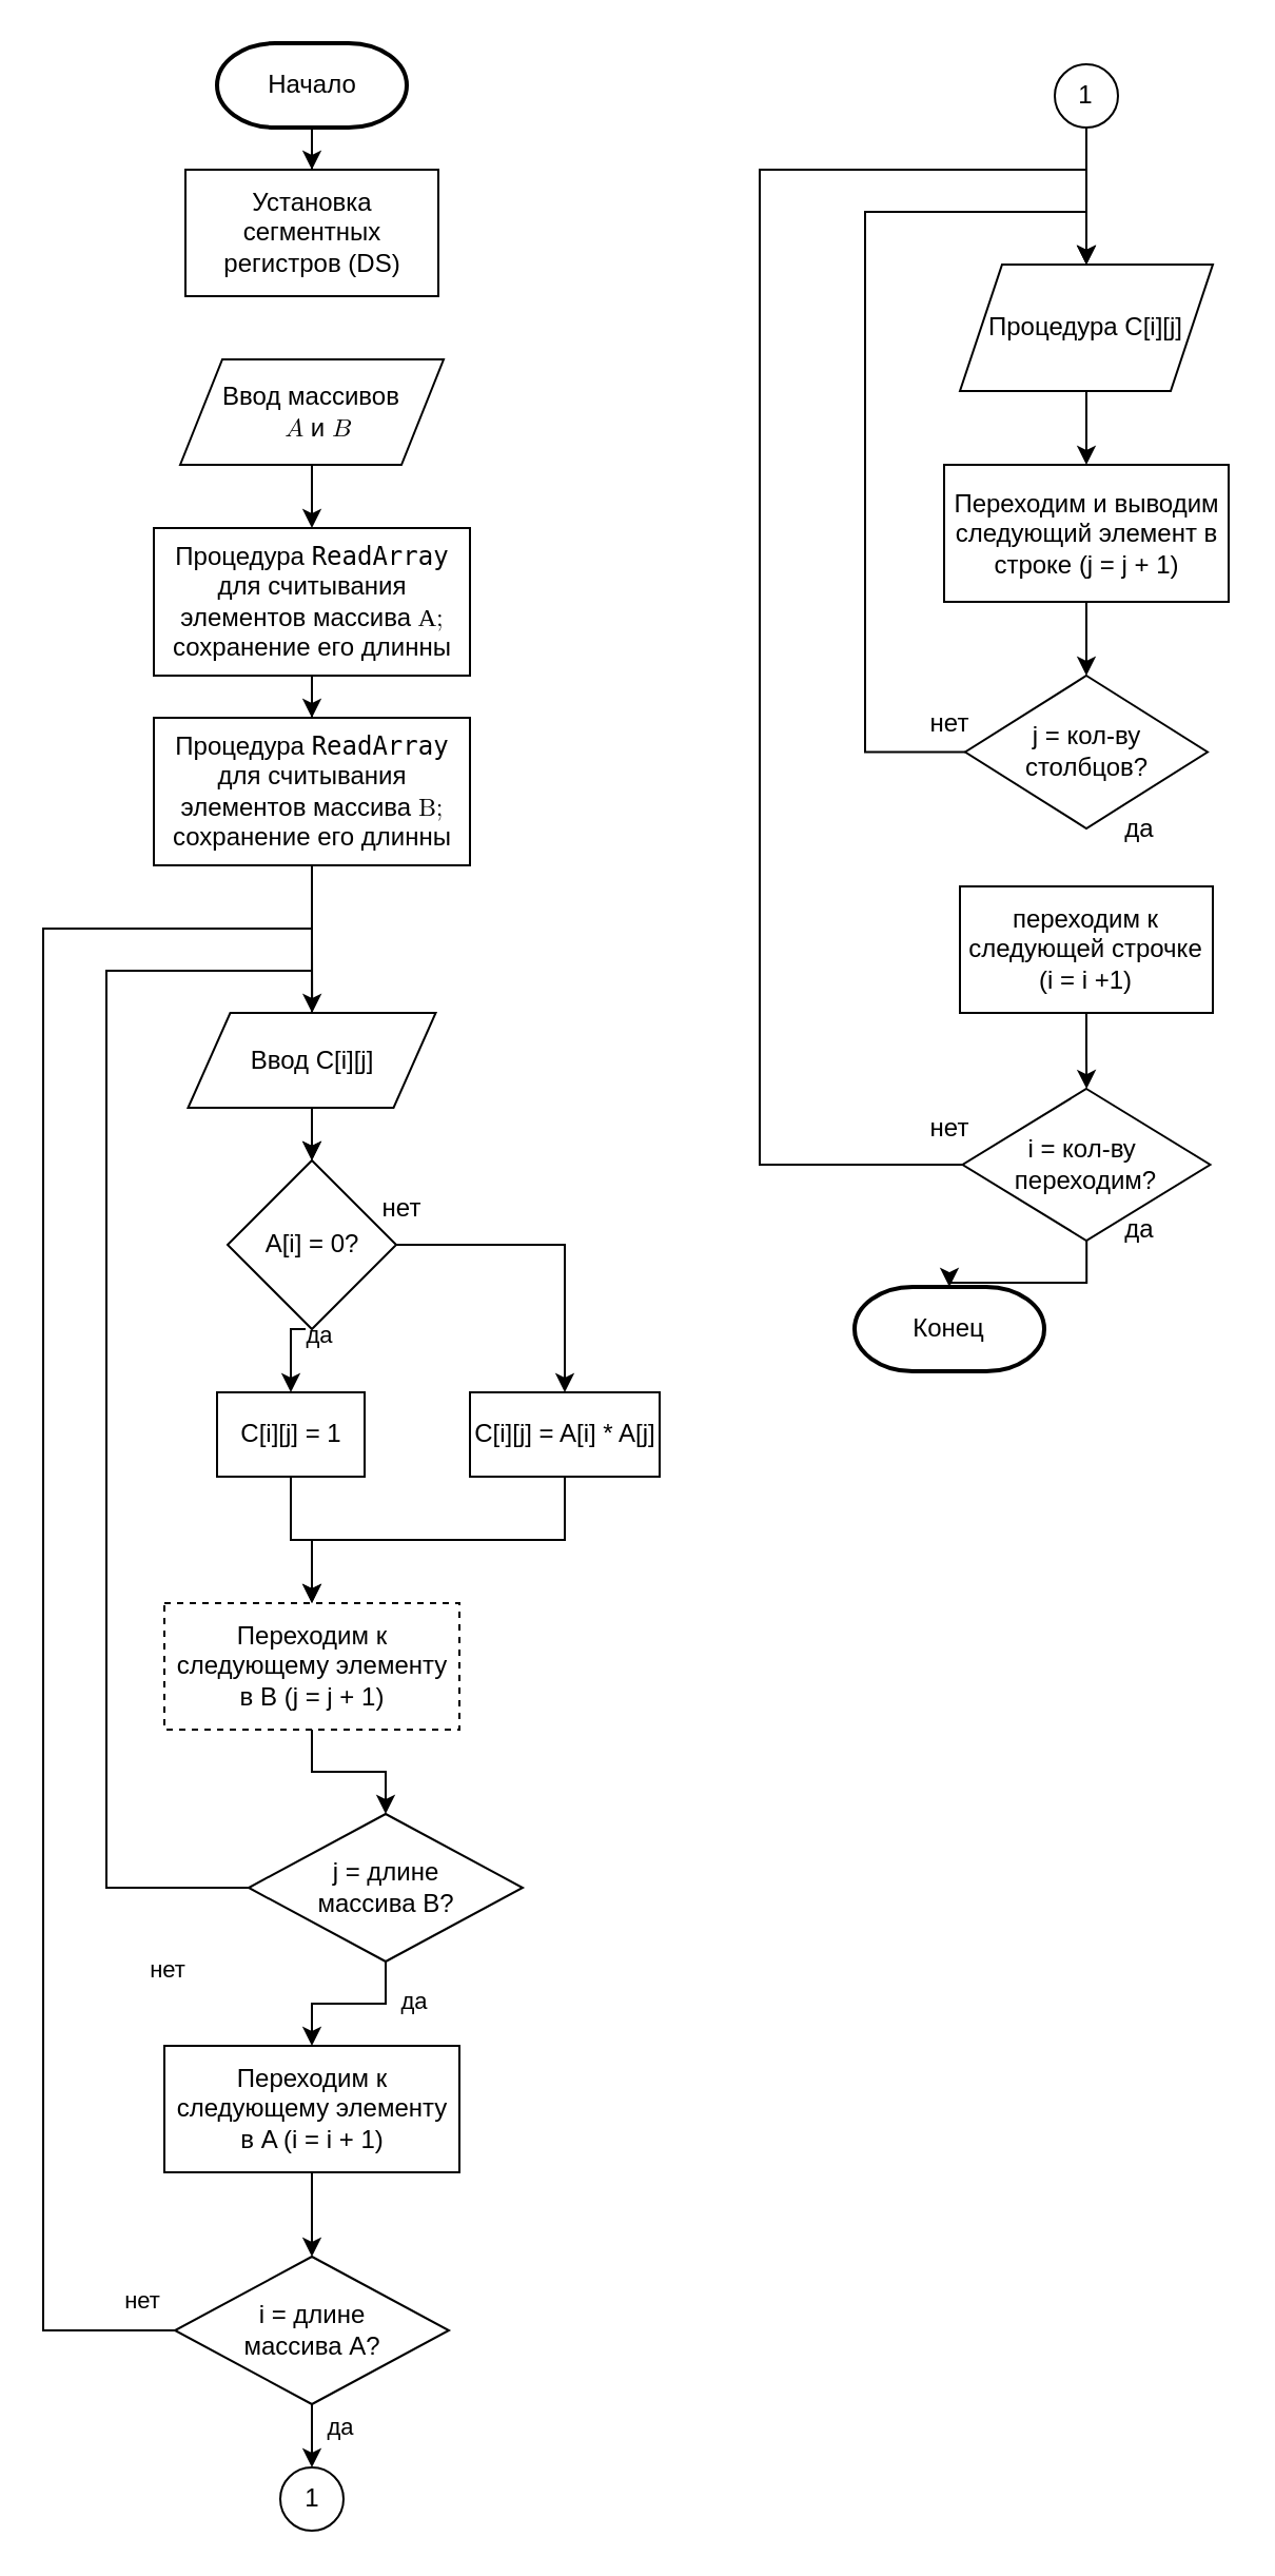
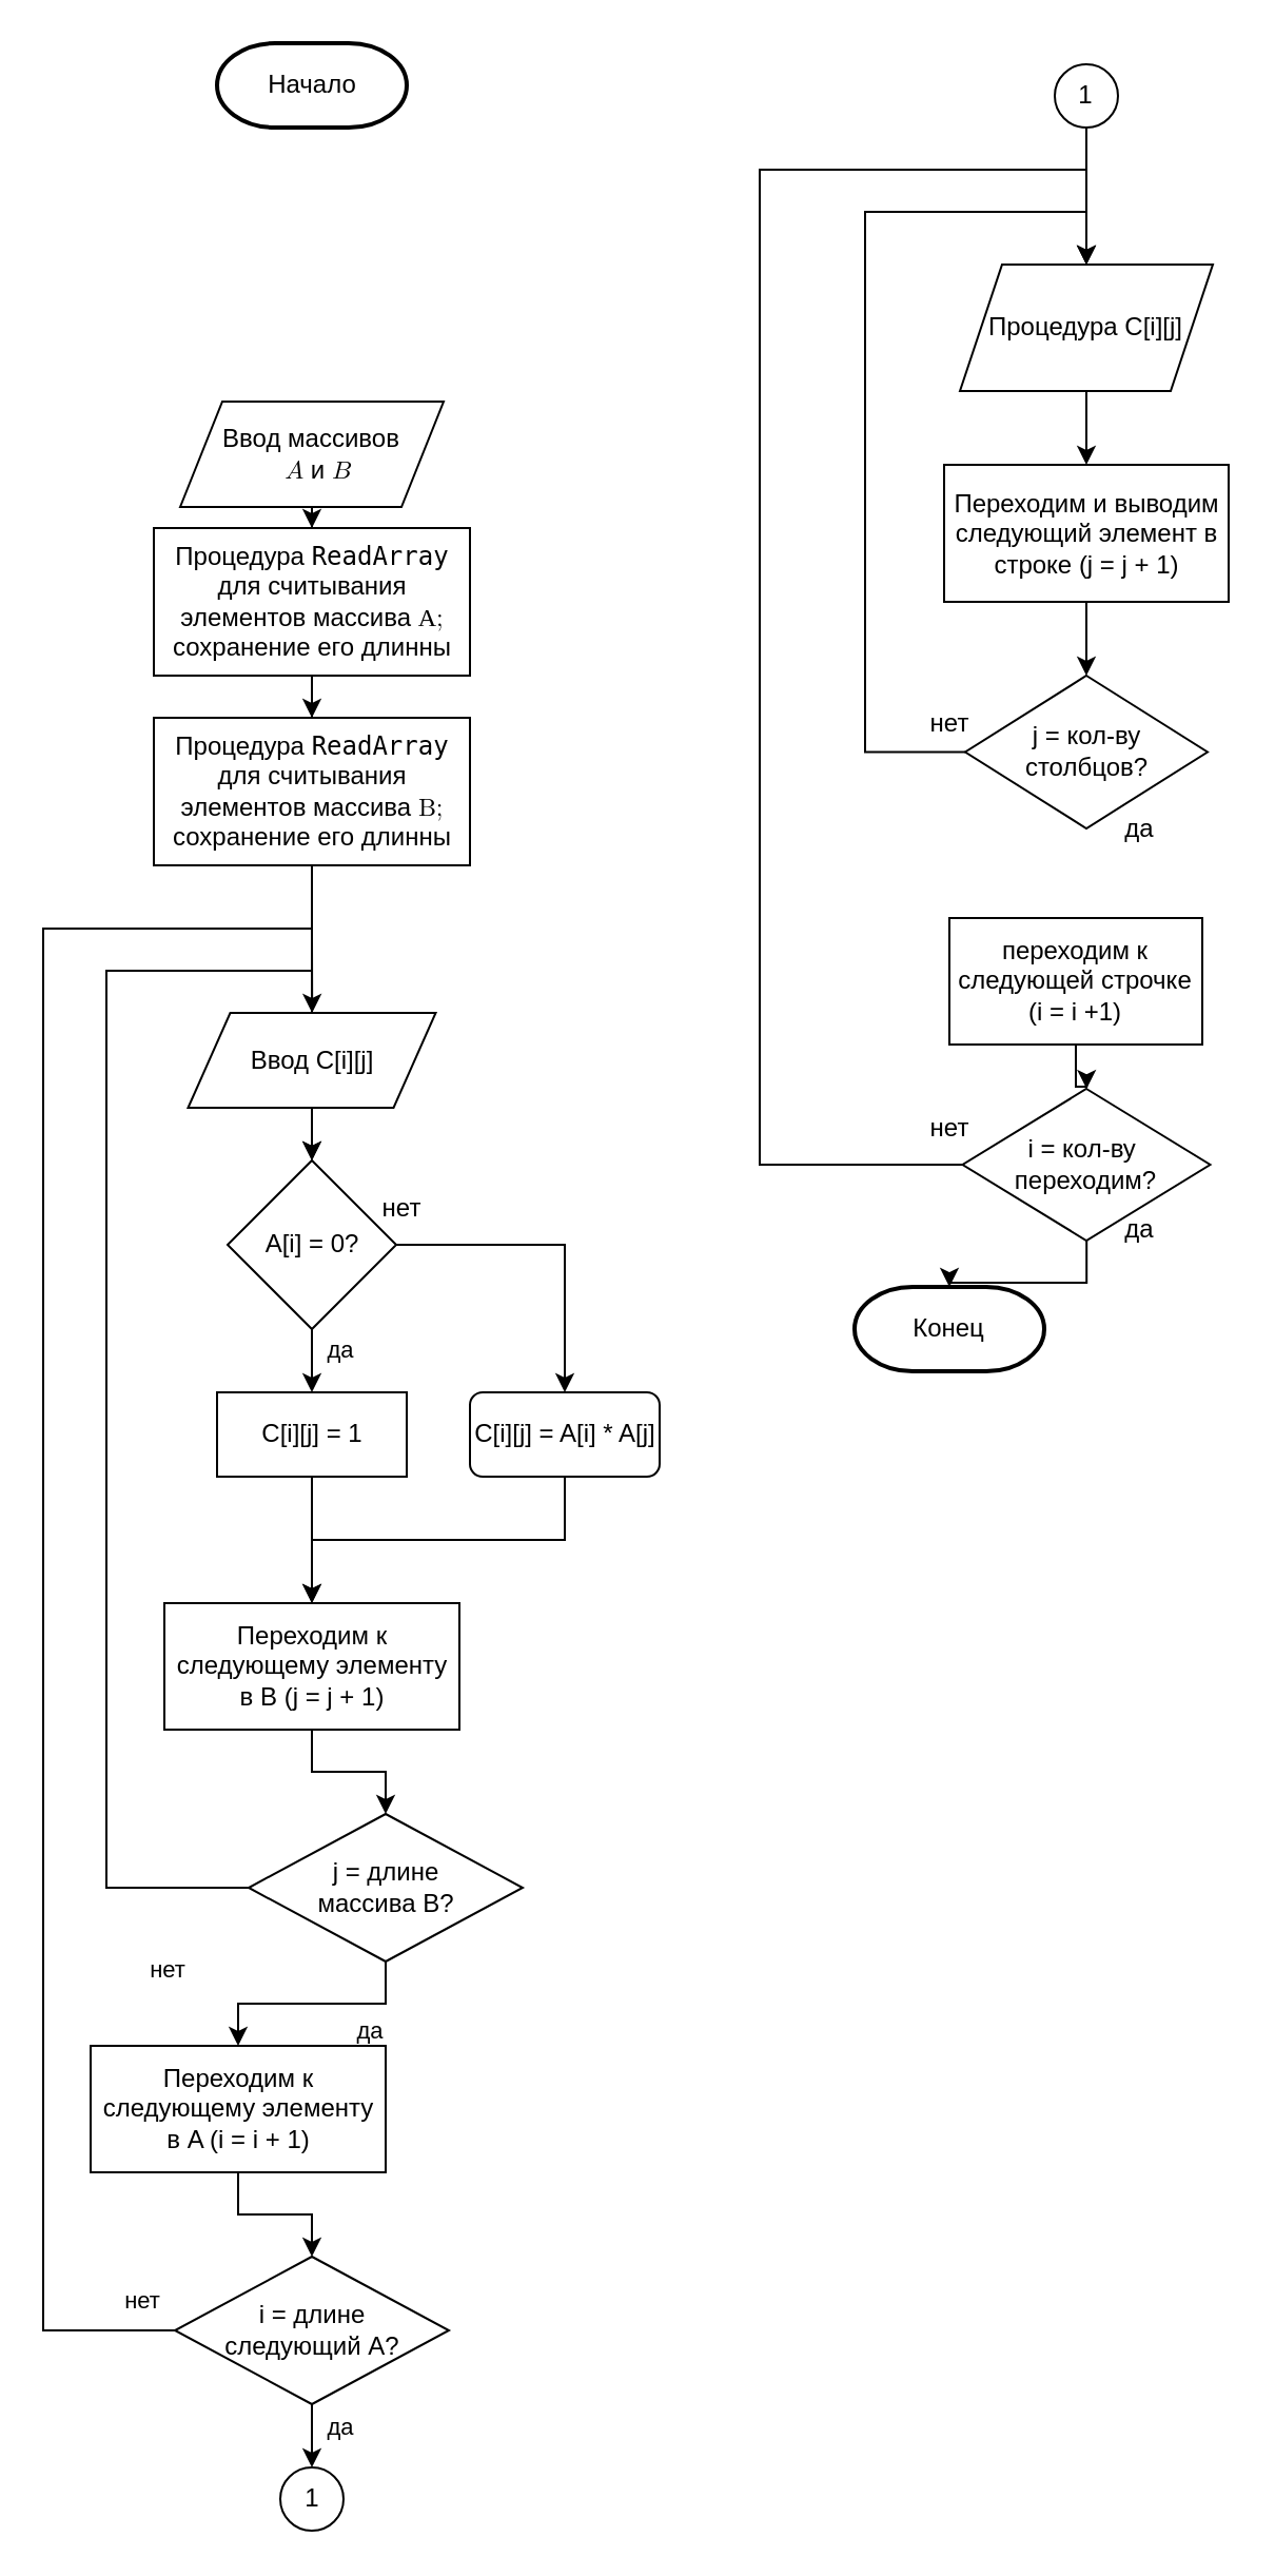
- <mxCell id="2" value="" style="edgeStyle=orthogonalEdgeStyle;rounded=0;orthogonalLoop=1;jettySize=auto;html=1;" edge="1" parent="1" source="3" target="6"><mxGeometry relative="1" as="geometry" /></mxCell>
- <mxCell id="6" value="Установка сегментных регистров (DS)" style="rounded=0;whiteSpace=wrap;html=1;" parent="1" vertex="1"><mxGeometry x="87.5" y="80" width="120" height="60" as="geometry" /></mxCell>
- <mxCell id="5" value="Ввод массивов&lt;br&gt;&amp;nbsp;&amp;nbsp;&lt;span class=&quot;katex&quot;&gt;&lt;span class=&quot;katex-mathml&quot;&gt;&lt;math xmlns=&quot;http://www.w3.org/1998/Math/MathML&quot;&gt;&lt;mrow&gt;&lt;mi&gt;A&lt;/mi&gt;&lt;/mrow&gt;A&lt;/math&gt;&lt;/span&gt;&lt;/span&gt;&amp;nbsp;и &lt;span class=&quot;katex&quot;&gt;&lt;span class=&quot;katex-mathml&quot;&gt;&lt;math xmlns=&quot;http://www.w3.org/1998/Math/MathML&quot;&gt;&lt;mrow&gt;&lt;mi&gt;B&lt;/mi&gt;&lt;/mrow&gt;B&lt;/math&gt;&lt;/span&gt;&lt;br&gt;&lt;/span&gt;" style="shape=parallelogram;perimeter=parallelogramPerimeter;whiteSpace=wrap;html=1;fixedSize=1;" parent="1" vertex="1"><mxGeometry x="85" y="170" width="125" height="50" as="geometry" /></mxCell>
+ <mxCell id="5" value="Ввод массивов&lt;br&gt;&amp;nbsp;&amp;nbsp;&lt;span class=&quot;katex&quot;&gt;&lt;span class=&quot;katex-mathml&quot;&gt;&lt;math xmlns=&quot;http://www.w3.org/1998/Math/MathML&quot;&gt;&lt;mrow&gt;&lt;mi&gt;A&lt;/mi&gt;&lt;/mrow&gt;A&lt;/math&gt;&lt;/span&gt;&lt;/span&gt;&amp;nbsp;и &lt;span class=&quot;katex&quot;&gt;&lt;span class=&quot;katex-mathml&quot;&gt;&lt;math xmlns=&quot;http://www.w3.org/1998/Math/MathML&quot;&gt;&lt;mrow&gt;&lt;mi&gt;B&lt;/mi&gt;&lt;/mrow&gt;B&lt;/math&gt;&lt;/span&gt;&lt;br&gt;&lt;/span&gt;" style="shape=parallelogram;perimeter=parallelogramPerimeter;whiteSpace=wrap;html=1;fixedSize=1;" parent="1" vertex="1"><mxGeometry x="85" y="190" width="125" height="50" as="geometry" /></mxCell>
- <mxCell id="43" value="переходим к следующей строчке (i = i +1)" style="whiteSpace=wrap;html=1;" vertex="1" parent="1"><mxGeometry x="455" y="420" width="120" height="60" as="geometry" /></mxCell>
+ <mxCell id="43" value="переходим к следующей строчке (i = i +1)" style="whiteSpace=wrap;html=1;" vertex="1" parent="1"><mxGeometry x="450" y="435" width="120" height="60" as="geometry" /></mxCell>
- <mxCell id="13" value="C[i][j] = 1" style="rounded=0;whiteSpace=wrap;html=1;" parent="1" vertex="1"><mxGeometry x="102.5" y="660" width="70" height="40" as="geometry" /></mxCell>
+ <mxCell id="13" value="C[i][j] = 1" style="rounded=0;whiteSpace=wrap;html=1;" parent="1" vertex="1"><mxGeometry x="102.5" y="660" width="90" height="40" as="geometry" /></mxCell>
- <mxCell id="31" value="C[i][j] = A[i] * A[j]" style="rounded=0;whiteSpace=wrap;html=1;" vertex="1" parent="1"><mxGeometry x="222.5" y="660" width="90" height="40" as="geometry" /></mxCell>
+ <mxCell id="31" value="C[i][j] = A[i] * A[j]" style="whiteSpace=wrap;html=1;rounded=1;" vertex="1" parent="1"><mxGeometry x="222.5" y="660" width="90" height="40" as="geometry" /></mxCell>
- <mxCell id="15" value="Переходим к следующему элементу&lt;br&gt;в B (j = j + 1)" style="rounded=0;whiteSpace=wrap;html=1;dashed=1;" parent="1" vertex="1"><mxGeometry x="77.5" y="760" width="140" height="60" as="geometry" /></mxCell>
+ <mxCell id="15" value="Переходим к следующему элементу&lt;br&gt;в B (j = j + 1)" style="rounded=0;whiteSpace=wrap;html=1;" parent="1" vertex="1"><mxGeometry x="77.5" y="760" width="140" height="60" as="geometry" /></mxCell>
- <mxCell id="26" value="Переходим к следующему элементу&lt;br&gt;в A (i = i + 1)" style="rounded=0;whiteSpace=wrap;html=1;" parent="1" vertex="1"><mxGeometry x="77.5" y="970" width="140" height="60" as="geometry" /></mxCell>
+ <mxCell id="26" value="Переходим к следующему элементу&lt;br&gt;в A (i = i + 1)" style="rounded=0;whiteSpace=wrap;html=1;" parent="1" vertex="1"><mxGeometry x="42.5" y="970" width="140" height="60" as="geometry" /></mxCell>
- <mxCell id="20" value="i = длине&lt;br&gt;массива A?" style="rhombus;whiteSpace=wrap;html=1;" parent="1" vertex="1"><mxGeometry x="82.5" y="1070" width="130" height="70" as="geometry" /></mxCell>
+ <mxCell id="20" value="i = длине&lt;br&gt;следующий A?" style="rhombus;whiteSpace=wrap;html=1;" parent="1" vertex="1"><mxGeometry x="82.5" y="1070" width="130" height="70" as="geometry" /></mxCell>
